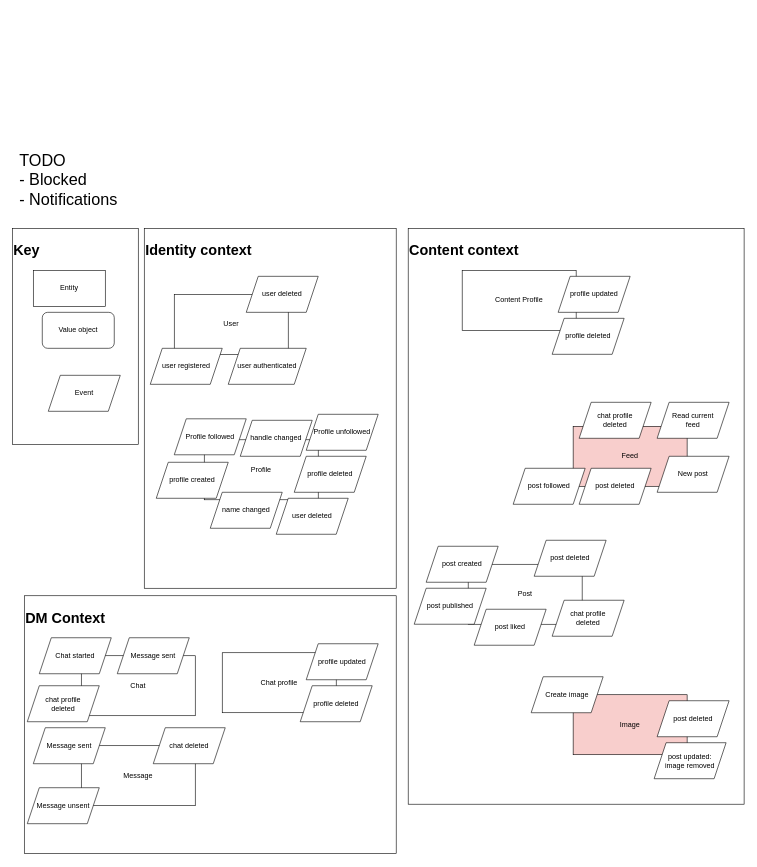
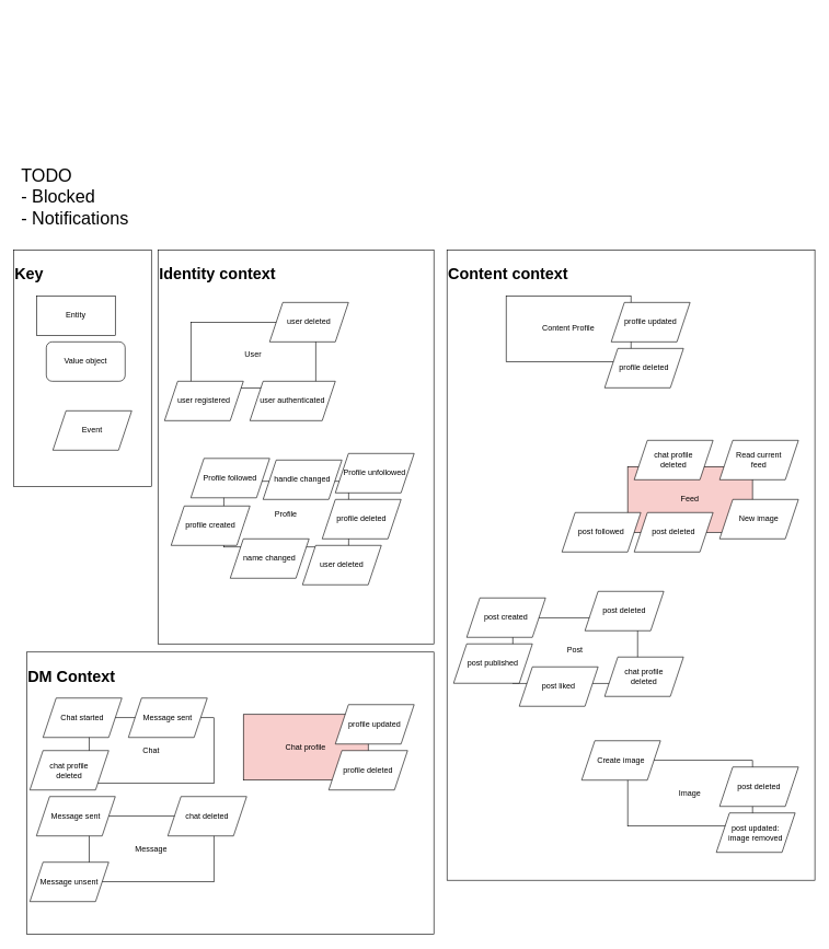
- <mxCell id="17" value="New post" style="shape=parallelogram;perimeter=parallelogramPerimeter;whiteSpace=wrap;html=1;fixedSize=1;" vertex="1" parent="1"><mxGeometry x="1095" y="760" width="120" height="60" as="geometry" /></mxCell>
+ <mxCell id="17" value="New image" style="shape=parallelogram;perimeter=parallelogramPerimeter;whiteSpace=wrap;html=1;fixedSize=1;" vertex="1" parent="1"><mxGeometry x="1095" y="760" width="120" height="60" as="geometry" /></mxCell>
- <mxCell id="47" value="Chat profile" style="rounded=0;whiteSpace=wrap;html=1;" vertex="1" parent="1"><mxGeometry x="370" y="1087.5" width="190" height="100" as="geometry" /></mxCell>
+ <mxCell id="47" value="Chat profile" style="rounded=0;whiteSpace=wrap;html=1;fillColor=#f8cecc;" vertex="1" parent="1"><mxGeometry x="370" y="1087.5" width="190" height="100" as="geometry" /></mxCell>
- <mxCell id="10" value="Image" style="rounded=0;whiteSpace=wrap;html=1;fillColor=#f8cecc;" vertex="1" parent="1"><mxGeometry x="955" y="1157.5" width="190" height="100" as="geometry" /></mxCell>
+ <mxCell id="10" value="Image" style="rounded=0;whiteSpace=wrap;html=1;" vertex="1" parent="1"><mxGeometry x="955" y="1157.5" width="190" height="100" as="geometry" /></mxCell>
